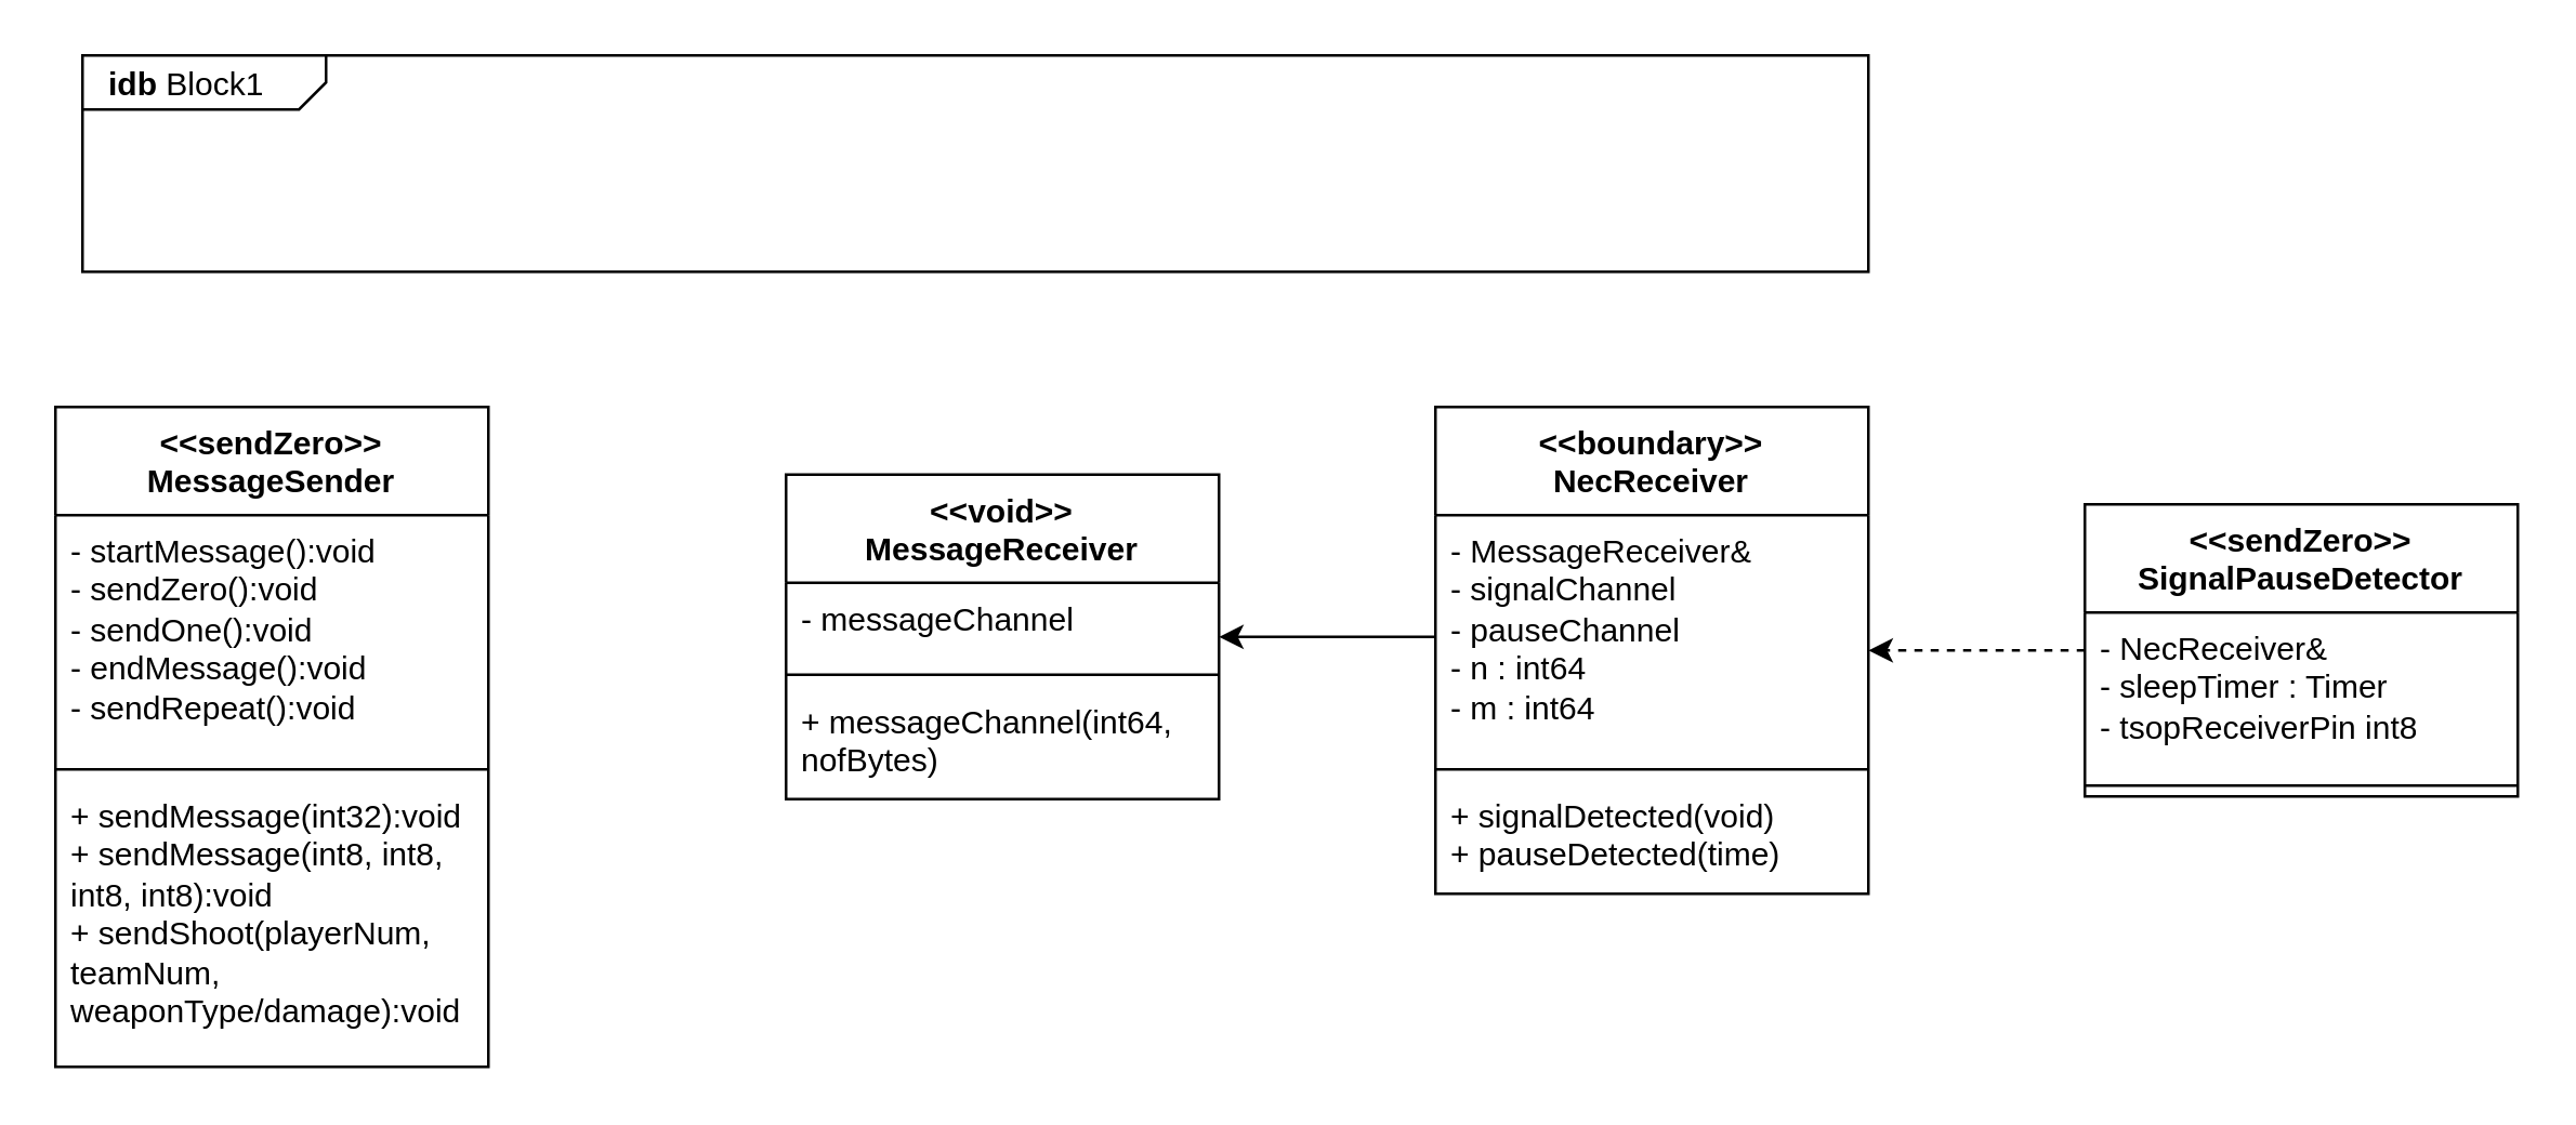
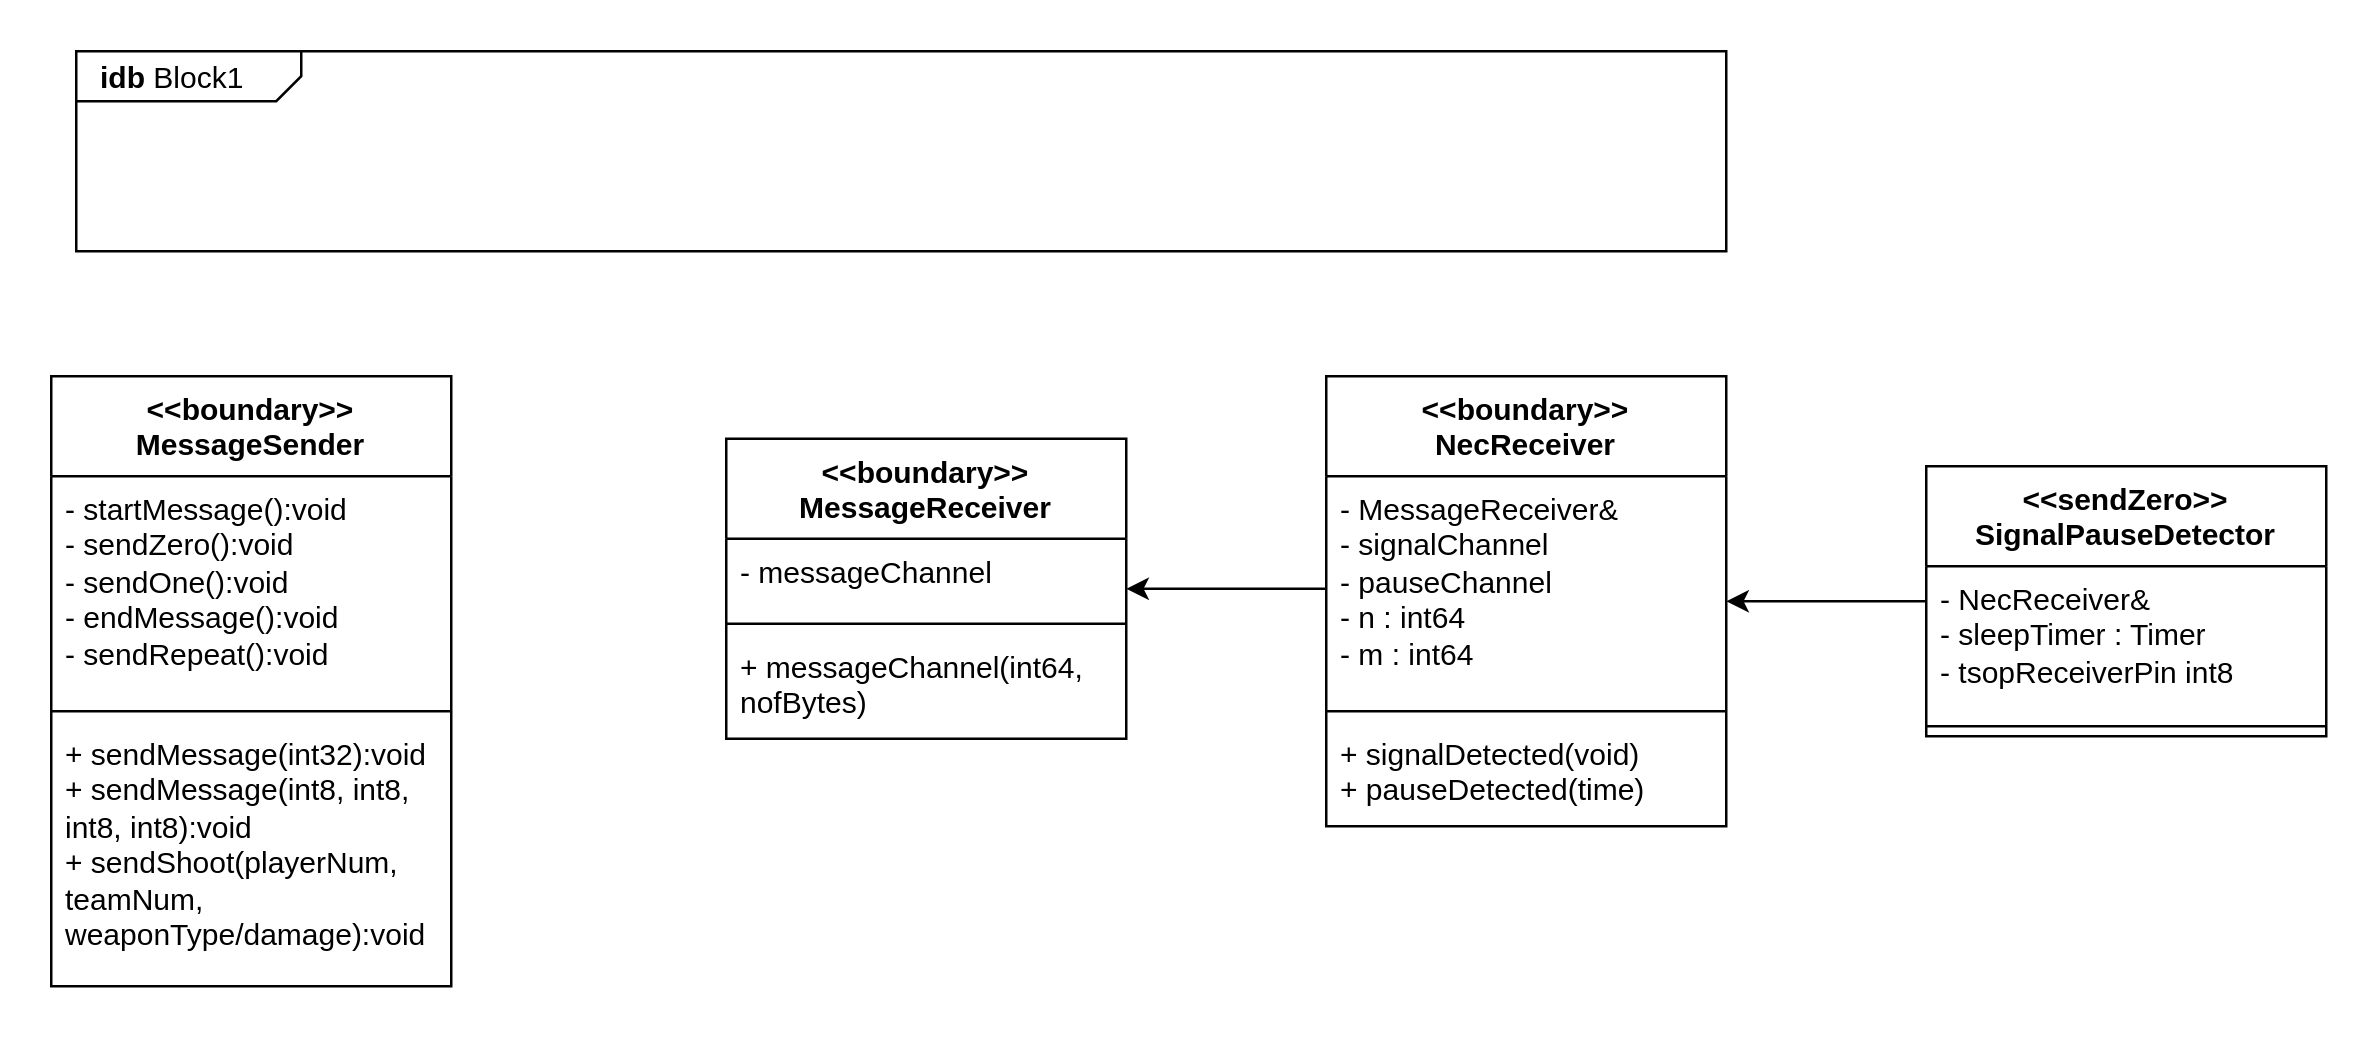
- <mxCell id="3" value="&amp;lt;&amp;lt;sendZero&amp;gt;&amp;gt;&lt;br&gt;MessageSender" style="swimlane;fontStyle=1;align=center;verticalAlign=top;childLayout=stackLayout;horizontal=1;startSize=40;horizontalStack=0;resizeParent=1;resizeParentMax=0;resizeLast=0;collapsible=1;marginBottom=0;whiteSpace=wrap;html=1;" parent="1" vertex="1"><mxGeometry x="20" y="150" width="160" height="244" as="geometry" /></mxCell>
+ <mxCell id="3" value="&amp;lt;&amp;lt;boundary&amp;gt;&amp;gt;&lt;br&gt;MessageSender" style="swimlane;fontStyle=1;align=center;verticalAlign=top;childLayout=stackLayout;horizontal=1;startSize=40;horizontalStack=0;resizeParent=1;resizeParentMax=0;resizeLast=0;collapsible=1;marginBottom=0;whiteSpace=wrap;html=1;" parent="1" vertex="1"><mxGeometry x="20" y="150" width="160" height="244" as="geometry" /></mxCell>
- <mxCell id="7" value="&amp;lt;&amp;lt;void&amp;gt;&amp;gt;&lt;br&gt;MessageReceiver" style="swimlane;fontStyle=1;align=center;verticalAlign=top;childLayout=stackLayout;horizontal=1;startSize=40;horizontalStack=0;resizeParent=1;resizeParentMax=0;resizeLast=0;collapsible=1;marginBottom=0;whiteSpace=wrap;html=1;" parent="1" vertex="1"><mxGeometry x="290" y="175" width="160" height="120" as="geometry" /></mxCell>
+ <mxCell id="7" value="&amp;lt;&amp;lt;boundary&amp;gt;&amp;gt;&lt;br&gt;MessageReceiver" style="swimlane;fontStyle=1;align=center;verticalAlign=top;childLayout=stackLayout;horizontal=1;startSize=40;horizontalStack=0;resizeParent=1;resizeParentMax=0;resizeLast=0;collapsible=1;marginBottom=0;whiteSpace=wrap;html=1;" parent="1" vertex="1"><mxGeometry x="290" y="175" width="160" height="120" as="geometry" /></mxCell>
- <mxCell id="15" style="edgeStyle=orthogonalEdgeStyle;rounded=0;orthogonalLoop=1;jettySize=auto;html=1;dashed=1;" parent="1" source="16" target="11" edge="1"><mxGeometry relative="1" as="geometry" /></mxCell>
+ <mxCell id="15" style="edgeStyle=orthogonalEdgeStyle;rounded=0;orthogonalLoop=1;jettySize=auto;html=1;" parent="1" source="16" target="11" edge="1"><mxGeometry relative="1" as="geometry" /></mxCell>
